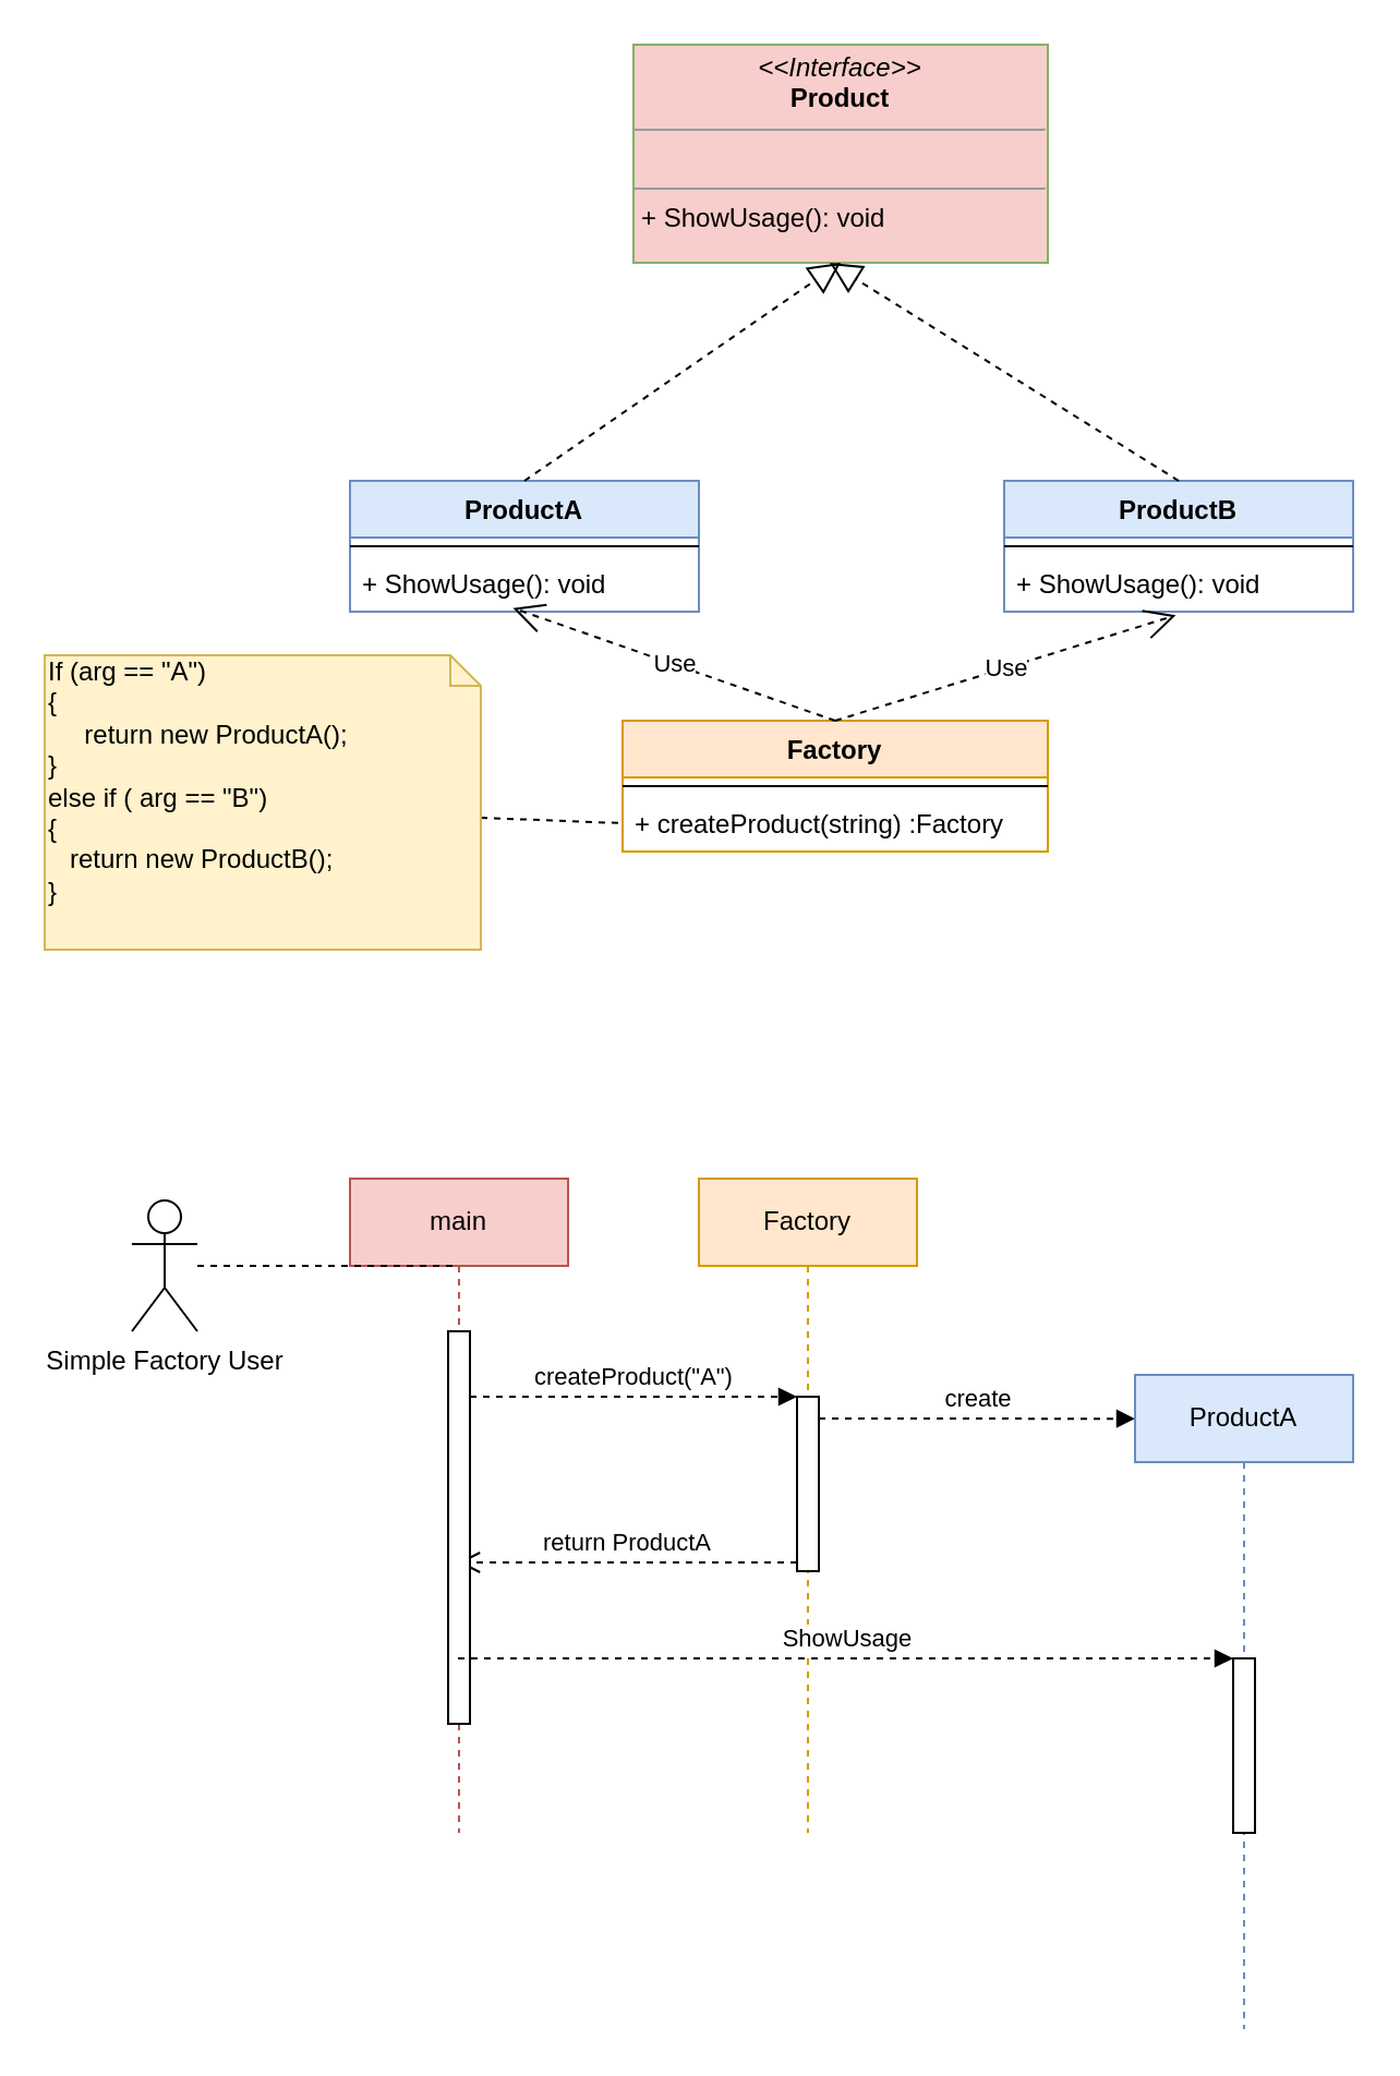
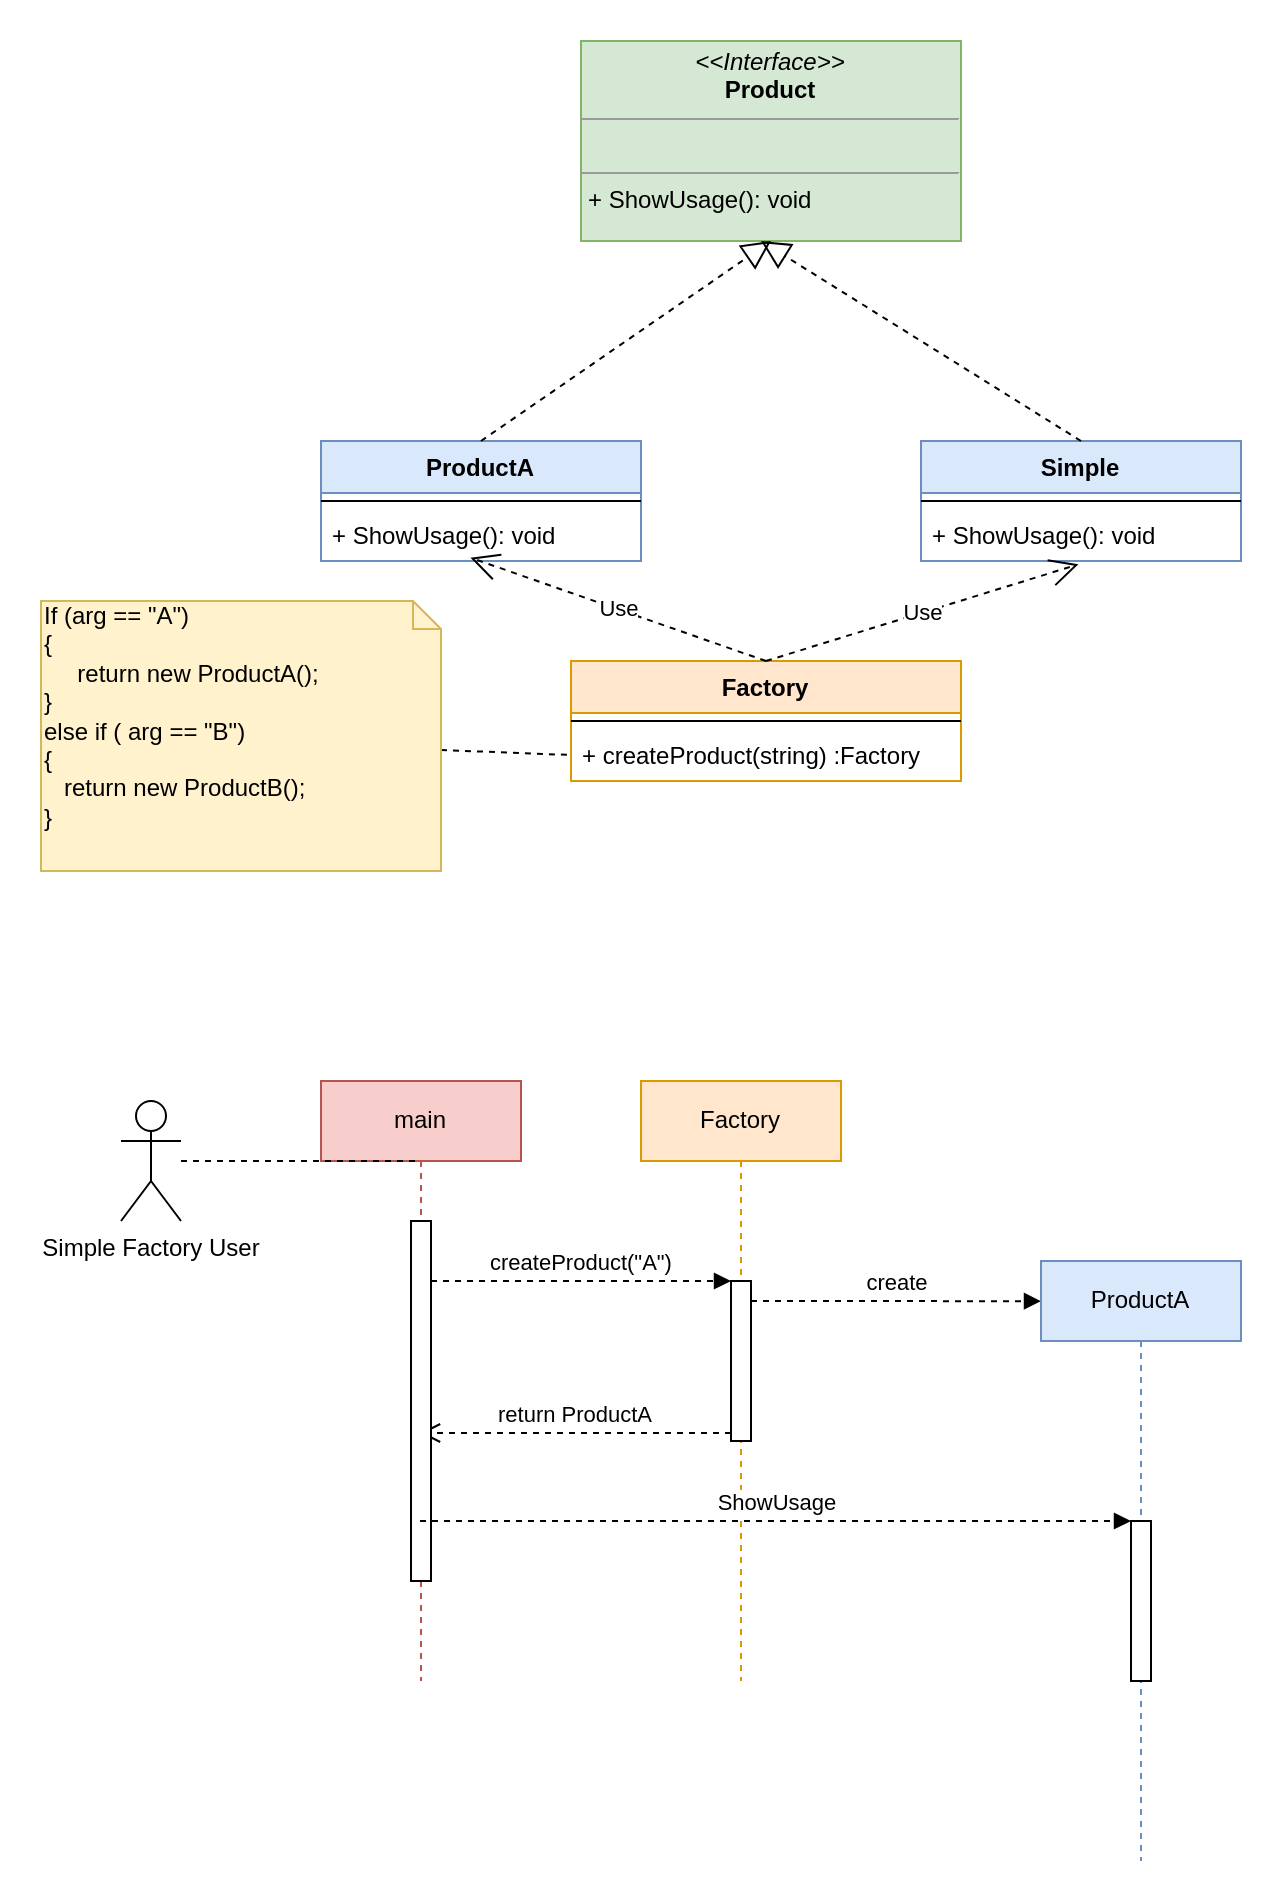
- <mxCell id="2" value="&lt;p style=&quot;margin: 0px ; margin-top: 4px ; text-align: center&quot;&gt;&lt;i&gt;&amp;lt;&amp;lt;Interface&amp;gt;&amp;gt;&lt;/i&gt;&lt;br&gt;&lt;b&gt;Product&lt;/b&gt;&lt;/p&gt;&lt;hr size=&quot;1&quot;&gt;&lt;p style=&quot;margin: 0px ; margin-left: 4px&quot;&gt;&lt;br&gt;&lt;/p&gt;&lt;hr size=&quot;1&quot;&gt;&lt;p style=&quot;margin: 0px ; margin-left: 4px&quot;&gt;+ ShowUsage(): void&lt;br&gt;&lt;br&gt;&lt;/p&gt;" style="verticalAlign=top;align=left;overflow=fill;fontSize=12;fontFamily=Helvetica;html=1;rounded=0;shadow=0;glass=0;fillColor=#f8cecc;strokeColor=#82b366;" parent="1" vertex="1"><mxGeometry x="290" y="20" width="190" height="100" as="geometry" /></mxCell>
+ <mxCell id="2" value="&lt;p style=&quot;margin: 0px ; margin-top: 4px ; text-align: center&quot;&gt;&lt;i&gt;&amp;lt;&amp;lt;Interface&amp;gt;&amp;gt;&lt;/i&gt;&lt;br&gt;&lt;b&gt;Product&lt;/b&gt;&lt;/p&gt;&lt;hr size=&quot;1&quot;&gt;&lt;p style=&quot;margin: 0px ; margin-left: 4px&quot;&gt;&lt;br&gt;&lt;/p&gt;&lt;hr size=&quot;1&quot;&gt;&lt;p style=&quot;margin: 0px ; margin-left: 4px&quot;&gt;+ ShowUsage(): void&lt;br&gt;&lt;br&gt;&lt;/p&gt;" style="verticalAlign=top;align=left;overflow=fill;fontSize=12;fontFamily=Helvetica;html=1;rounded=0;shadow=0;glass=0;fillColor=#d5e8d4;strokeColor=#82b366;" parent="1" vertex="1"><mxGeometry x="290" y="20" width="190" height="100" as="geometry" /></mxCell>
- <mxCell id="7" value="ProductB" style="swimlane;fontStyle=1;align=center;verticalAlign=top;childLayout=stackLayout;horizontal=1;startSize=26;horizontalStack=0;resizeParent=1;resizeParentMax=0;resizeLast=0;collapsible=1;marginBottom=0;rounded=0;shadow=0;glass=0;fillColor=#dae8fc;strokeColor=#6c8ebf;" vertex="1" parent="1"><mxGeometry x="460" y="220" width="160" height="60" as="geometry" /></mxCell>
+ <mxCell id="7" value="Simple" style="swimlane;fontStyle=1;align=center;verticalAlign=top;childLayout=stackLayout;horizontal=1;startSize=26;horizontalStack=0;resizeParent=1;resizeParentMax=0;resizeLast=0;collapsible=1;marginBottom=0;rounded=0;shadow=0;glass=0;fillColor=#dae8fc;strokeColor=#6c8ebf;" vertex="1" parent="1"><mxGeometry x="460" y="220" width="160" height="60" as="geometry" /></mxCell>
